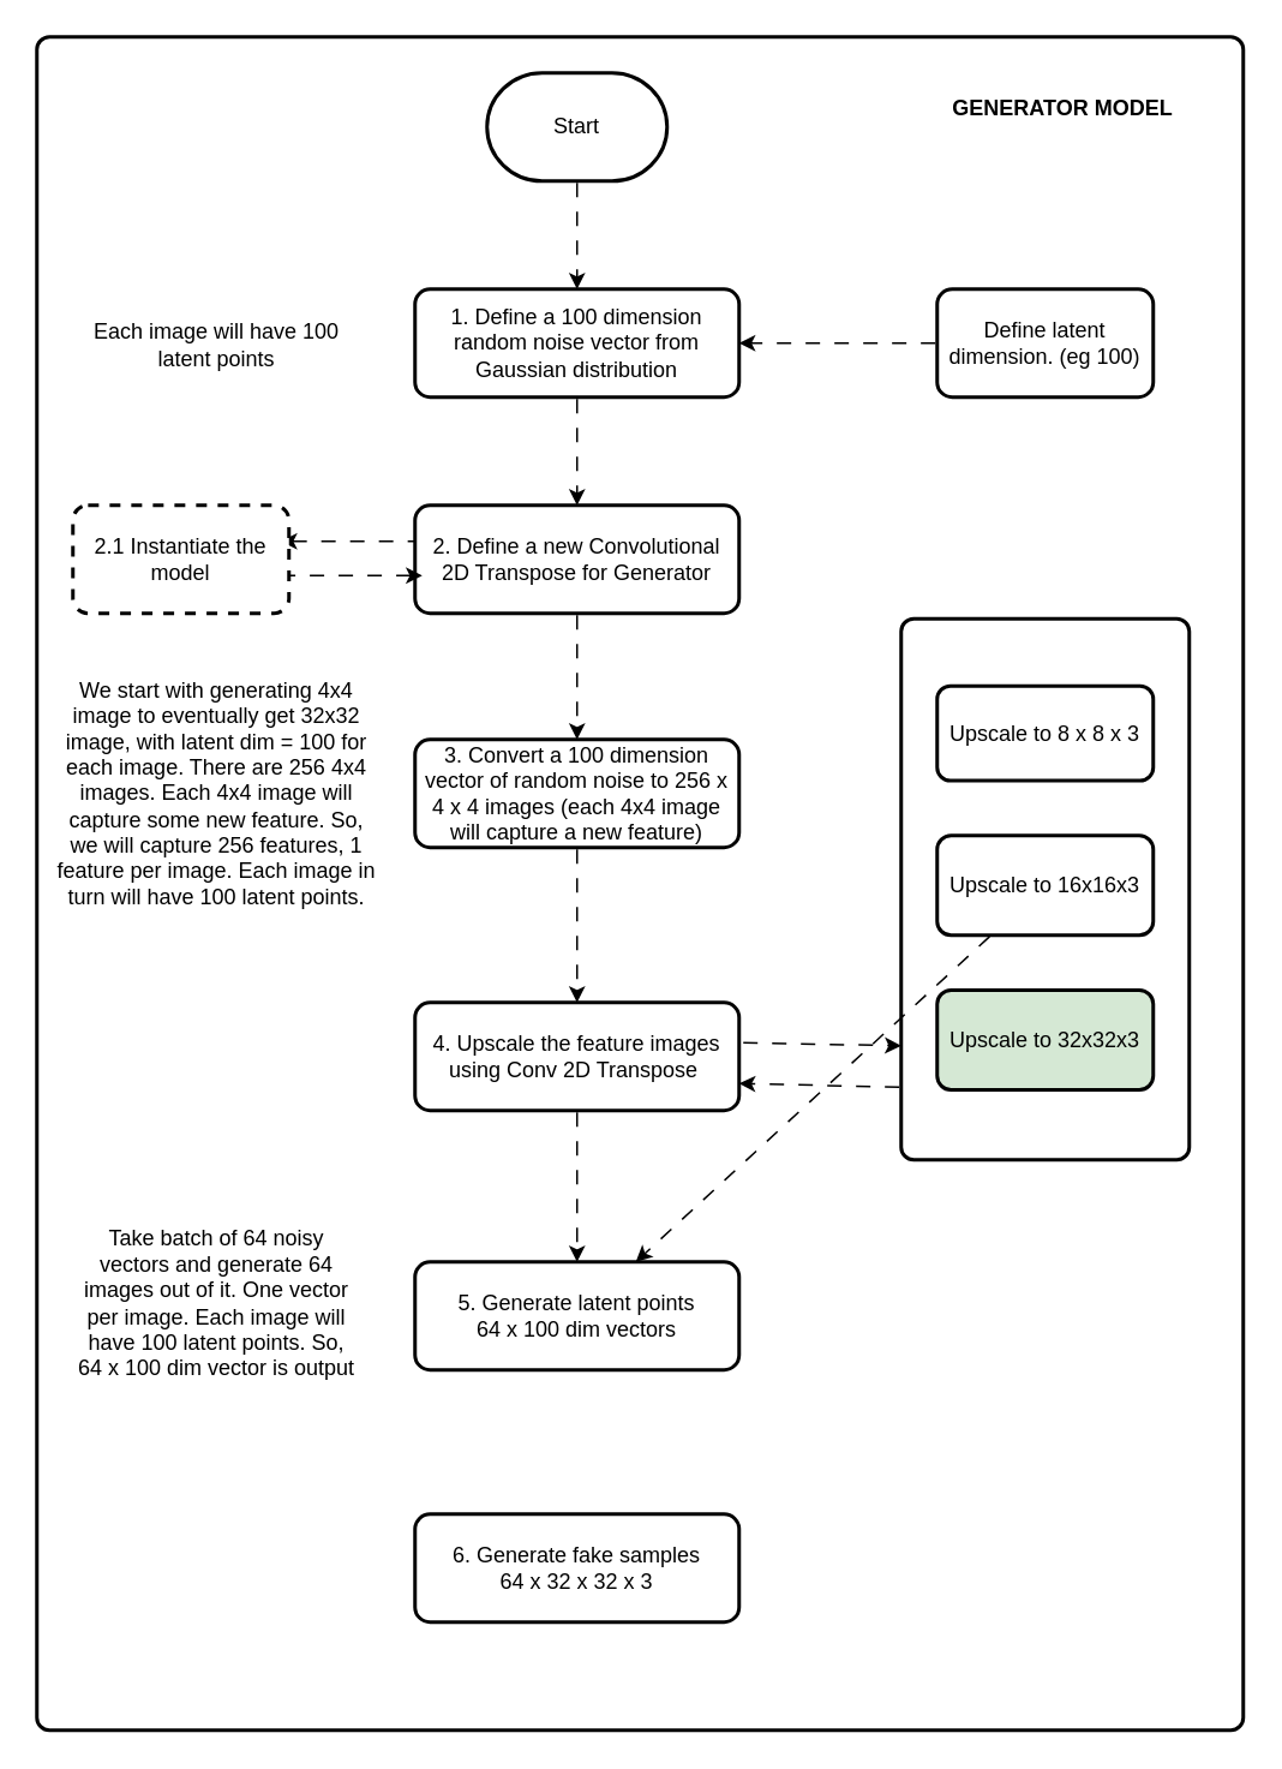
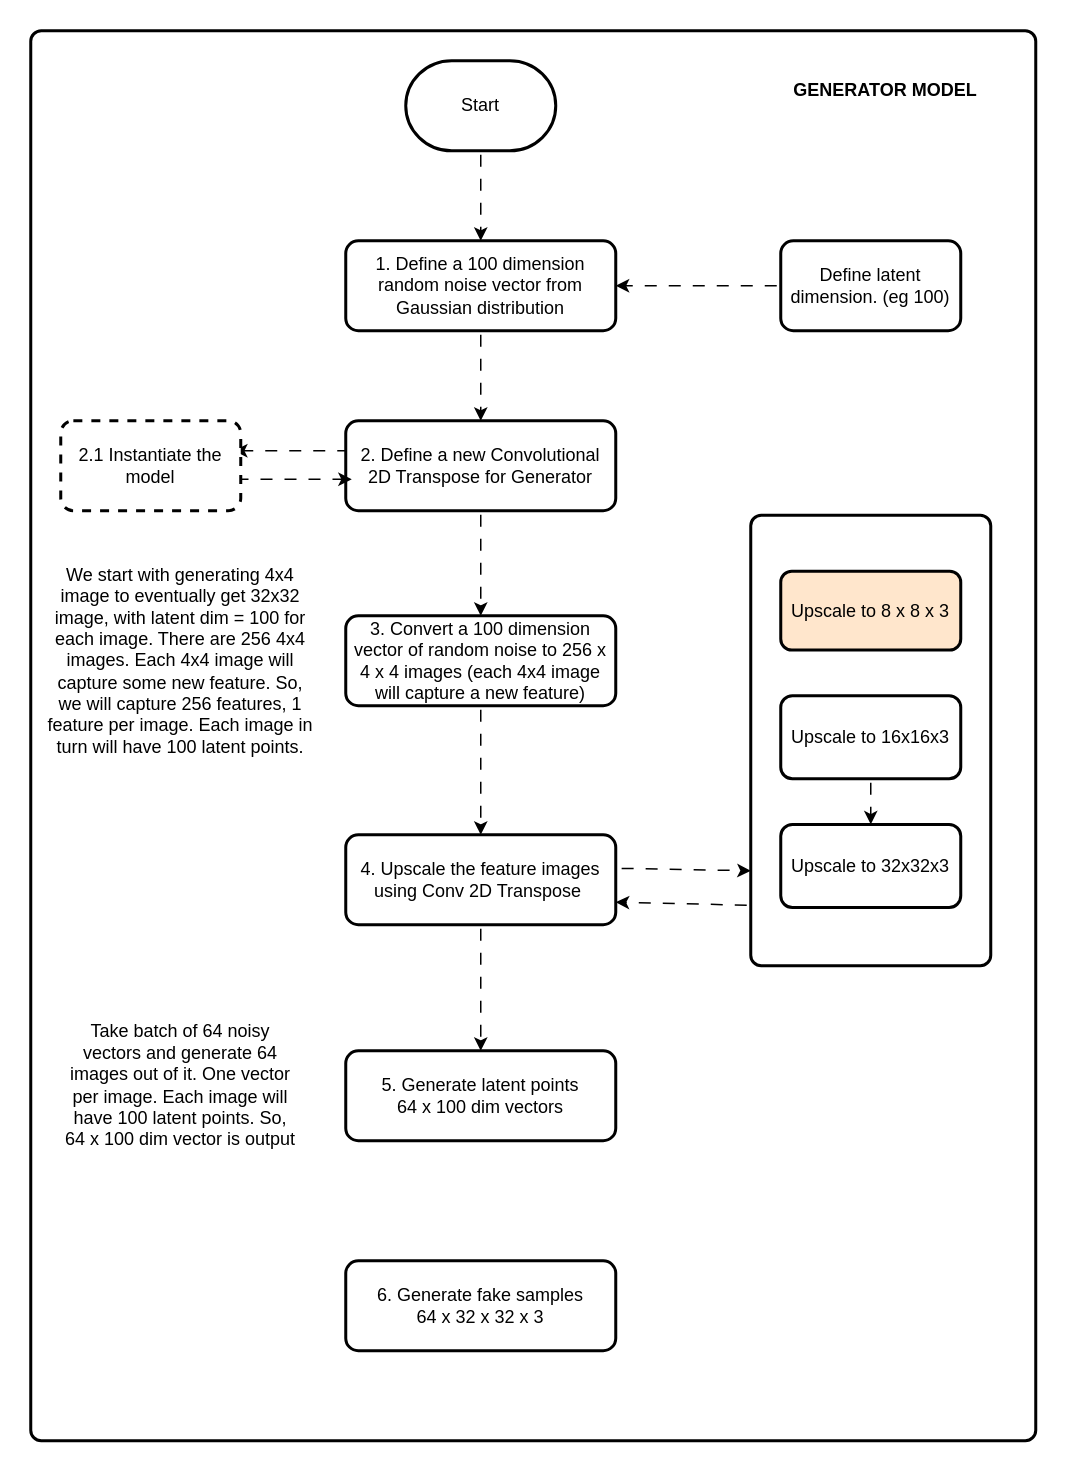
- <mxCell id="29" value="Each image will have 100 latent points" style="text;html=1;align=center;verticalAlign=middle;whiteSpace=wrap;rounded=0;" parent="2" vertex="1"><mxGeometry x="20" y="148" width="160" height="45" as="geometry" /></mxCell>
- <mxCell id="19" value="Upscale to 8 x 8 x 3" style="whiteSpace=wrap;html=1;rounded=1;arcSize=14;strokeWidth=2;" parent="17" vertex="1"><mxGeometry x="20" y="60.282" width="120" height="52.593" as="geometry" /></mxCell>
+ <mxCell id="19" value="Upscale to 8 x 8 x 3" style="whiteSpace=wrap;html=1;rounded=1;arcSize=14;strokeWidth=2;fillColor=#ffe6cc;" parent="17" vertex="1"><mxGeometry x="20" y="60.282" width="120" height="52.593" as="geometry" /></mxCell>
- <mxCell id="20" value="" style="edgeStyle=none;html=1;flowAnimation=1;" parent="17" source="21" target="24" edge="1"><mxGeometry relative="1" as="geometry" /></mxCell>
+ <mxCell id="20" value="" style="edgeStyle=none;html=1;flowAnimation=1;" parent="17" source="21" target="22" edge="1"><mxGeometry relative="1" as="geometry" /></mxCell>
- <mxCell id="22" value="Upscale to 32x32x3" style="whiteSpace=wrap;html=1;rounded=1;arcSize=14;strokeWidth=2;fillColor=#d5e8d4;" parent="17" vertex="1"><mxGeometry x="20" y="229.125" width="120" height="55.354" as="geometry" /></mxCell>
+ <mxCell id="22" value="Upscale to 32x32x3" style="whiteSpace=wrap;html=1;rounded=1;arcSize=14;strokeWidth=2;" parent="17" vertex="1"><mxGeometry x="20" y="229.125" width="120" height="55.354" as="geometry" /></mxCell>
